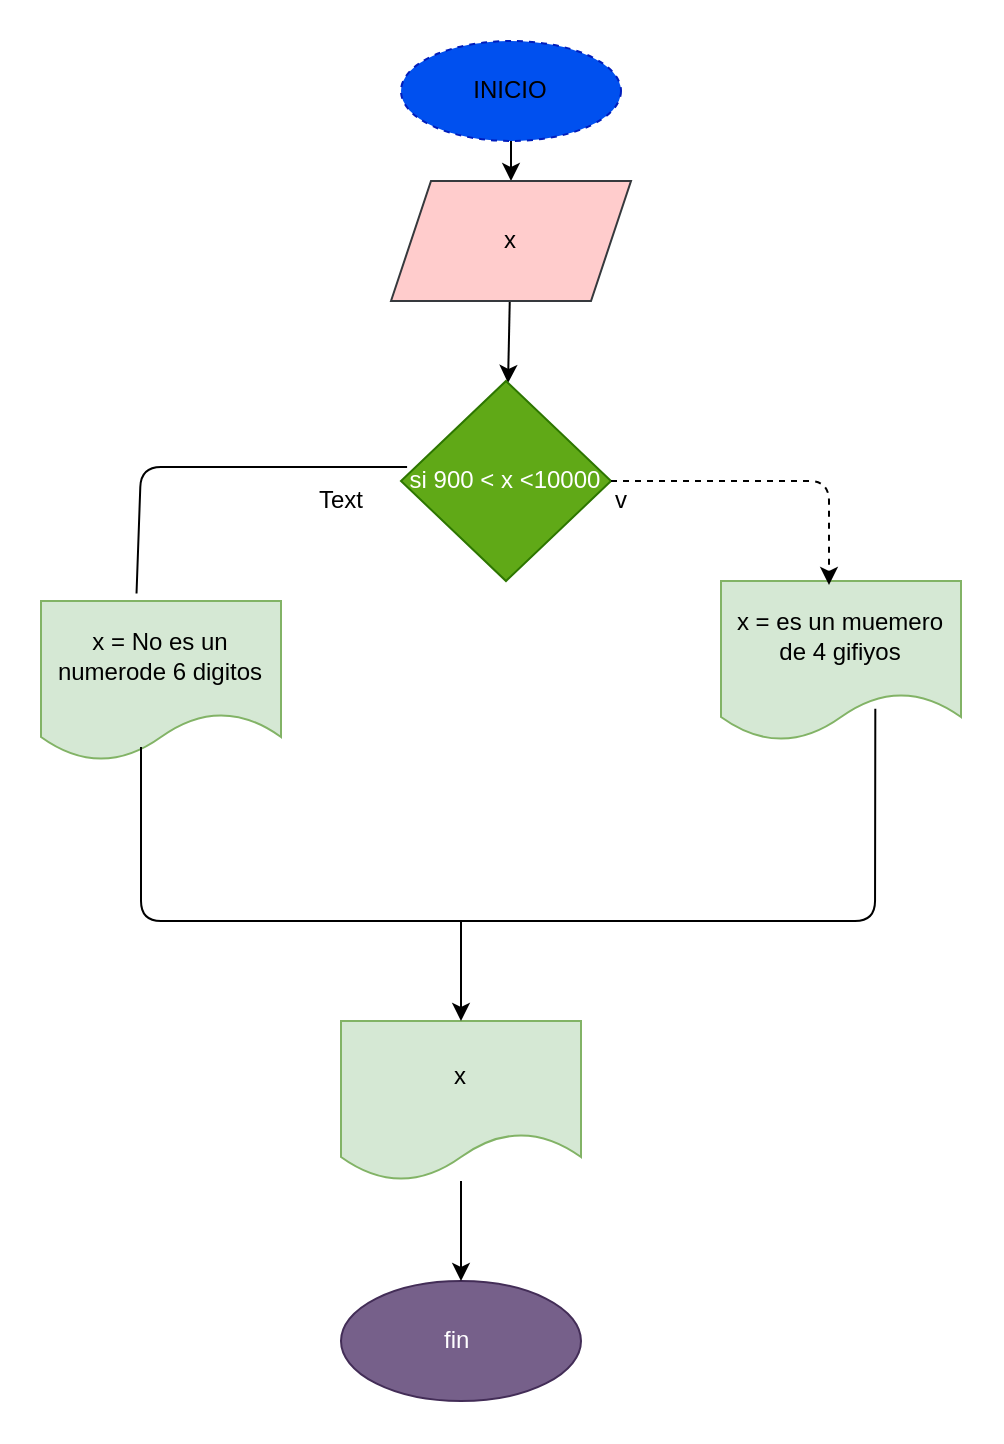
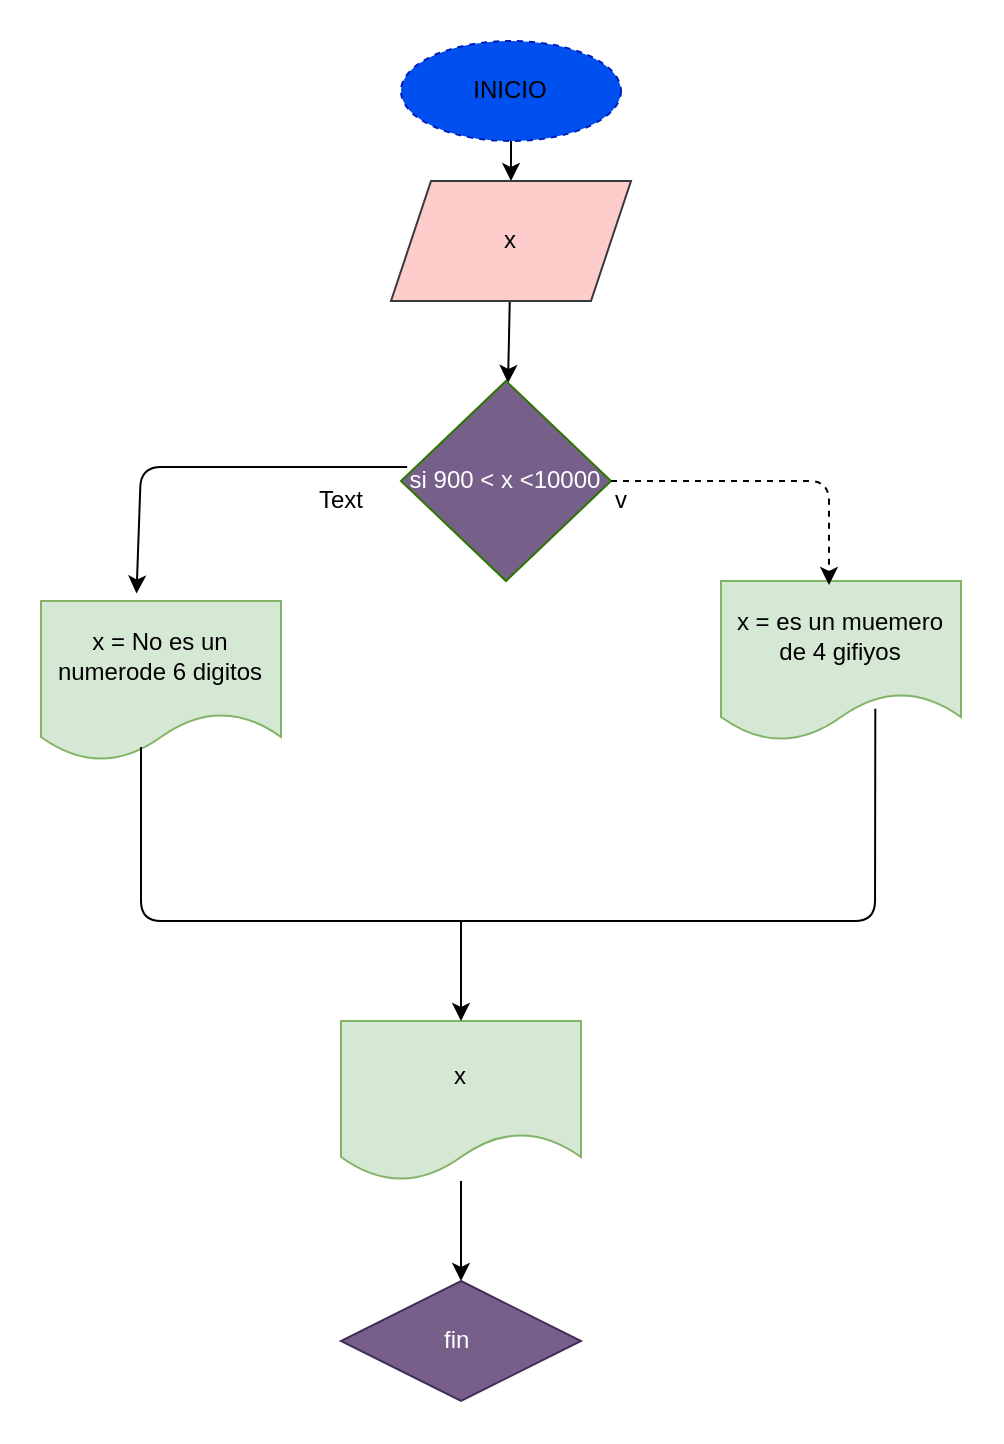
- <mxCell id="8" value="si 900 &amp;lt; x &amp;lt;10000" style="rhombus;whiteSpace=wrap;html=1;fillColor=#60a917;strokeColor=#2D7600;fontColor=#ffffff;" parent="1" vertex="1"><mxGeometry x="200" y="190" width="105" height="100" as="geometry" /></mxCell>
+ <mxCell id="8" value="si 900 &amp;lt; x &amp;lt;10000" style="rhombus;whiteSpace=wrap;html=1;fillColor=#76608a;strokeColor=#2D7600;fontColor=#ffffff;" parent="1" vertex="1"><mxGeometry x="200" y="190" width="105" height="100" as="geometry" /></mxCell>
- <mxCell id="11" value="" style="endArrow=none;html=1;exitX=0.029;exitY=0.43;exitDx=0;exitDy=0;exitPerimeter=0;entryX=0.398;entryY=-0.047;entryDx=0;entryDy=0;entryPerimeter=0;" parent="1" source="8" target="10" edge="1"><mxGeometry width="50" height="50" relative="1" as="geometry"><mxPoint x="210" y="360" as="sourcePoint" /><mxPoint x="140" y="280" as="targetPoint" /><Array as="points"><mxPoint x="70" y="233" /></Array></mxGeometry></mxCell>
+ <mxCell id="11" value="" style="endArrow=classic;html=1;exitX=0.029;exitY=0.43;exitDx=0;exitDy=0;exitPerimeter=0;entryX=0.398;entryY=-0.047;entryDx=0;entryDy=0;entryPerimeter=0;" parent="1" source="8" target="10" edge="1"><mxGeometry width="50" height="50" relative="1" as="geometry"><mxPoint x="210" y="360" as="sourcePoint" /><mxPoint x="140" y="280" as="targetPoint" /><Array as="points"><mxPoint x="70" y="233" /></Array></mxGeometry></mxCell>
- <mxCell id="7" value="fin&amp;nbsp;" style="ellipse;whiteSpace=wrap;html=1;fillColor=#76608a;strokeColor=#432D57;fontColor=#ffffff;" parent="1" vertex="1"><mxGeometry x="170" y="640" width="120" height="60" as="geometry" /></mxCell>
+ <mxCell id="7" value="fin&amp;nbsp;" style="rhombus;whiteSpace=wrap;html=1;fillColor=#76608a;strokeColor=#432D57;fontColor=#ffffff;" parent="1" vertex="1"><mxGeometry x="170" y="640" width="120" height="60" as="geometry" /></mxCell>
